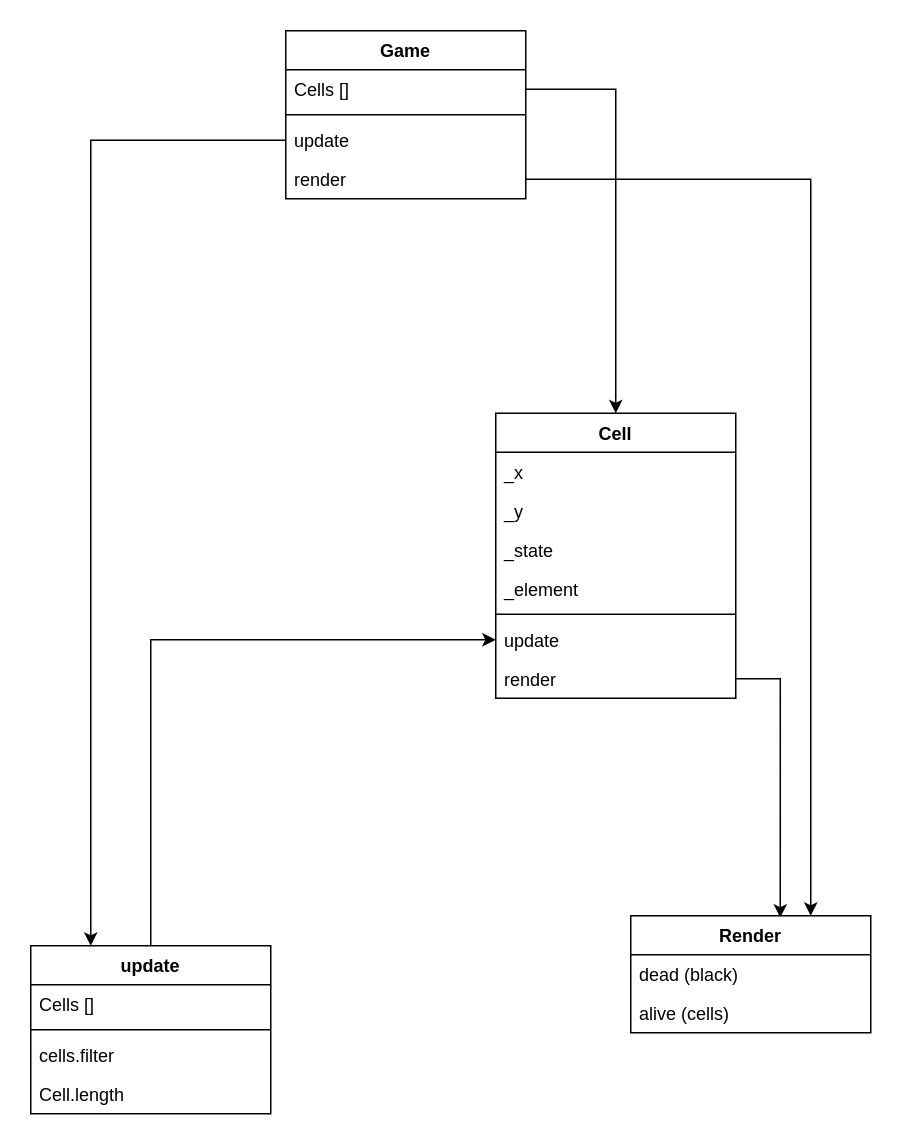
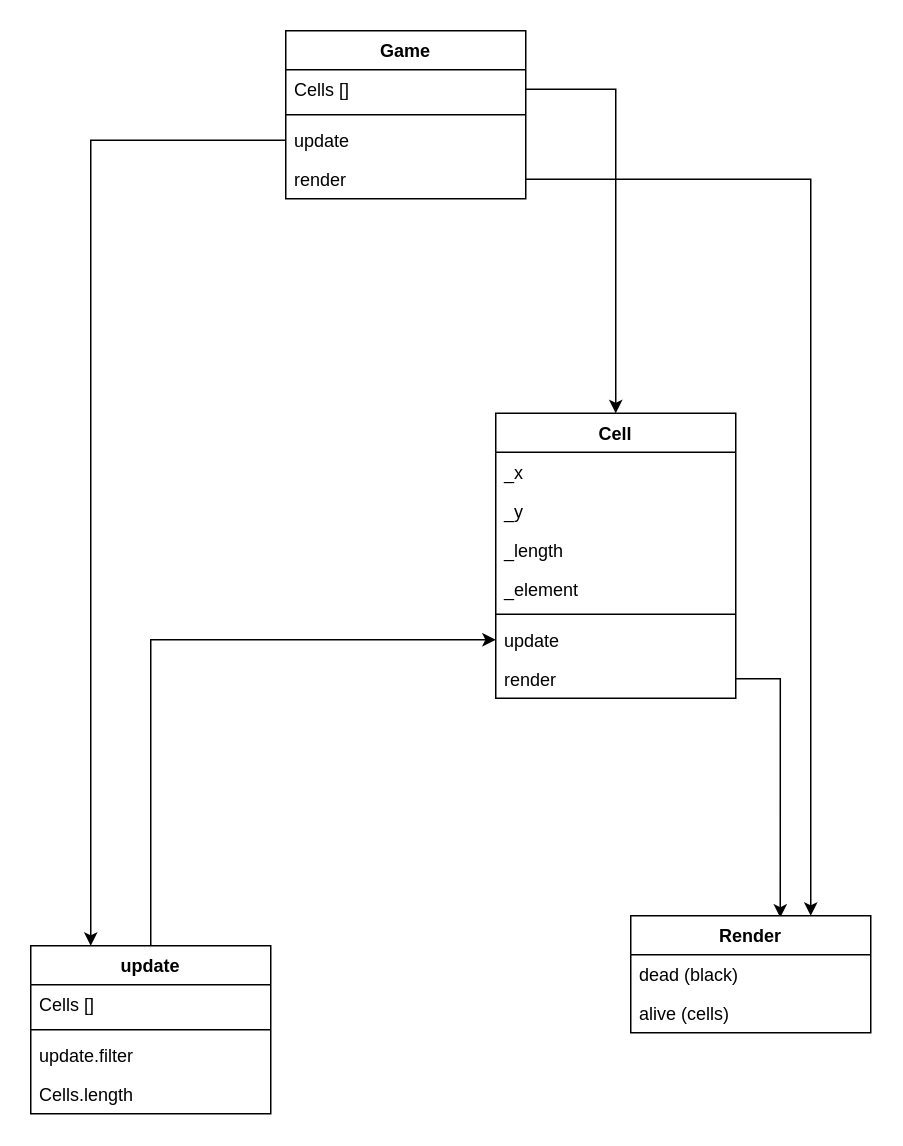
- <mxCell id="11" value="_state" style="text;strokeColor=none;fillColor=none;align=left;verticalAlign=top;spacingLeft=4;spacingRight=4;overflow=hidden;rotatable=0;points=[[0,0.5],[1,0.5]];portConstraint=eastwest;" vertex="1" parent="8"><mxGeometry y="78" width="160" height="26" as="geometry" /></mxCell>
+ <mxCell id="11" value="_length" style="text;strokeColor=none;fillColor=none;align=left;verticalAlign=top;spacingLeft=4;spacingRight=4;overflow=hidden;rotatable=0;points=[[0,0.5],[1,0.5]];portConstraint=eastwest;" vertex="1" parent="8"><mxGeometry y="78" width="160" height="26" as="geometry" /></mxCell>
- <mxCell id="20" value="cells.filter" style="text;strokeColor=none;fillColor=none;align=left;verticalAlign=top;spacingLeft=4;spacingRight=4;overflow=hidden;rotatable=0;points=[[0,0.5],[1,0.5]];portConstraint=eastwest;" vertex="1" parent="17"><mxGeometry y="60" width="160" height="26" as="geometry" /></mxCell>
+ <mxCell id="20" value="update.filter" style="text;strokeColor=none;fillColor=none;align=left;verticalAlign=top;spacingLeft=4;spacingRight=4;overflow=hidden;rotatable=0;points=[[0,0.5],[1,0.5]];portConstraint=eastwest;" vertex="1" parent="17"><mxGeometry y="60" width="160" height="26" as="geometry" /></mxCell>
- <mxCell id="21" value="Cell.length" style="text;strokeColor=none;fillColor=none;align=left;verticalAlign=top;spacingLeft=4;spacingRight=4;overflow=hidden;rotatable=0;points=[[0,0.5],[1,0.5]];portConstraint=eastwest;" vertex="1" parent="17"><mxGeometry y="86" width="160" height="26" as="geometry" /></mxCell>
+ <mxCell id="21" value="Cells.length" style="text;strokeColor=none;fillColor=none;align=left;verticalAlign=top;spacingLeft=4;spacingRight=4;overflow=hidden;rotatable=0;points=[[0,0.5],[1,0.5]];portConstraint=eastwest;" vertex="1" parent="17"><mxGeometry y="86" width="160" height="26" as="geometry" /></mxCell>
